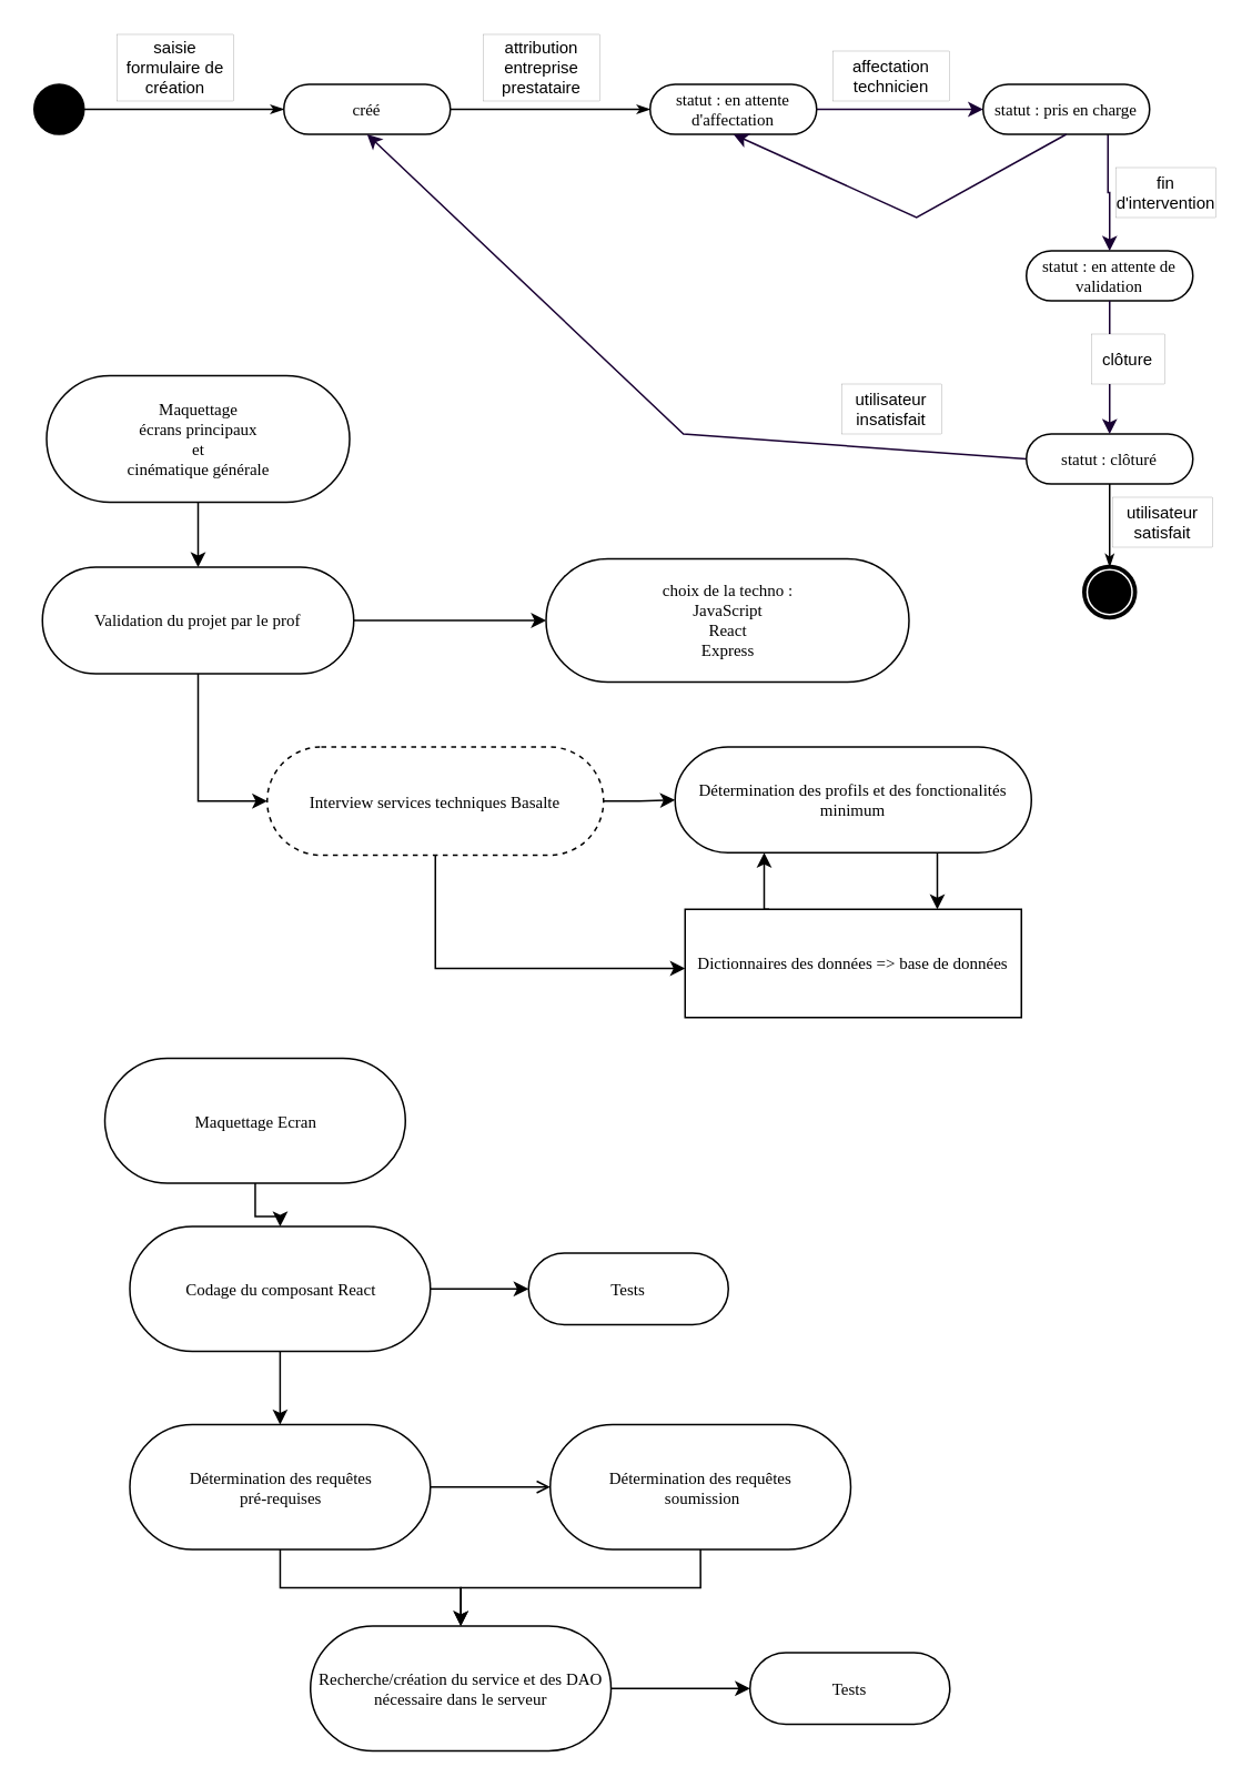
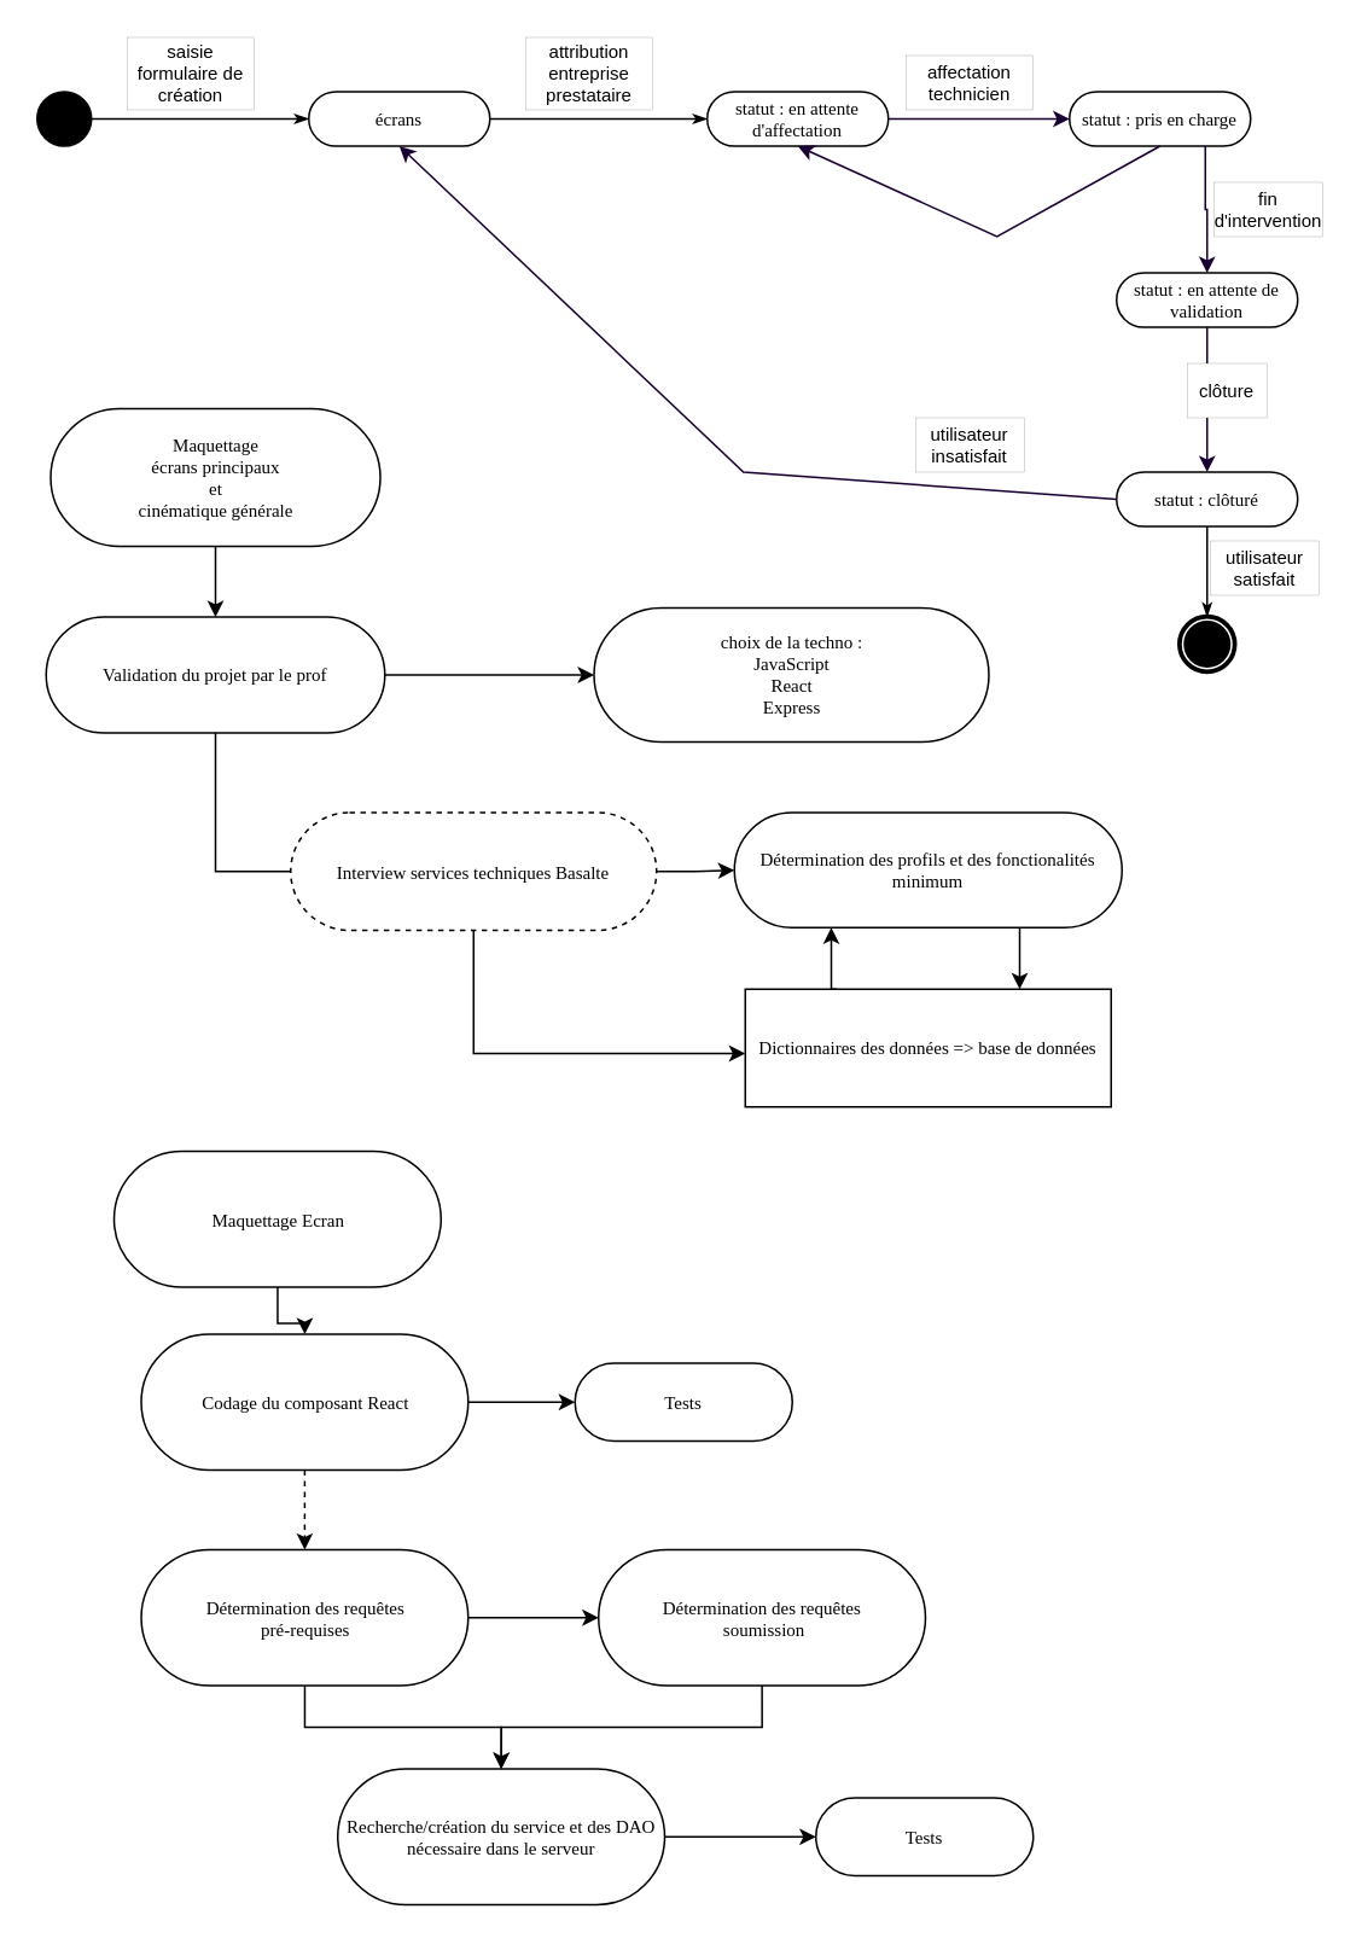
- <mxCell id="4" value="créé" style="rounded=1;whiteSpace=wrap;html=1;shadow=0;comic=0;labelBackgroundColor=none;strokeWidth=1;fontFamily=Verdana;fontSize=10;align=center;arcSize=50;" parent="1" vertex="1"><mxGeometry x="170" y="50" width="100" height="30" as="geometry" /></mxCell>
+ <mxCell id="4" value="écrans" style="rounded=1;whiteSpace=wrap;html=1;shadow=0;comic=0;labelBackgroundColor=none;strokeWidth=1;fontFamily=Verdana;fontSize=10;align=center;arcSize=50;" parent="1" vertex="1"><mxGeometry x="170" y="50" width="100" height="30" as="geometry" /></mxCell>
- <mxCell id="26" value="" style="edgeStyle=orthogonalEdgeStyle;rounded=0;orthogonalLoop=1;jettySize=auto;html=1;entryX=0;entryY=0.5;entryDx=0;entryDy=0;" edge="1" parent="1" source="27" target="32"><mxGeometry relative="1" as="geometry" /></mxCell>
+ <mxCell id="26" value="" style="edgeStyle=orthogonalEdgeStyle;rounded=0;orthogonalLoop=1;jettySize=auto;html=1;entryX=0;entryY=0.5;entryDx=0;entryDy=0;endArrow=none;" edge="1" parent="1" source="27" target="32"><mxGeometry relative="1" as="geometry" /></mxCell>
- <mxCell id="38" value="" style="edgeStyle=orthogonalEdgeStyle;rounded=0;orthogonalLoop=1;jettySize=auto;html=1;" edge="1" parent="1" source="40" target="43"><mxGeometry relative="1" as="geometry" /></mxCell>
+ <mxCell id="38" value="" style="edgeStyle=orthogonalEdgeStyle;rounded=0;orthogonalLoop=1;jettySize=auto;html=1;dashed=1;" edge="1" parent="1" source="40" target="43"><mxGeometry relative="1" as="geometry" /></mxCell>
- <mxCell id="42" style="edgeStyle=orthogonalEdgeStyle;rounded=0;orthogonalLoop=1;jettySize=auto;html=1;endArrow=open;" edge="1" parent="1" source="43" target="47"><mxGeometry relative="1" as="geometry" /></mxCell>
+ <mxCell id="42" style="edgeStyle=orthogonalEdgeStyle;rounded=0;orthogonalLoop=1;jettySize=auto;html=1;" edge="1" parent="1" source="43" target="47"><mxGeometry relative="1" as="geometry" /></mxCell>
